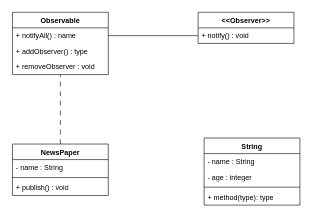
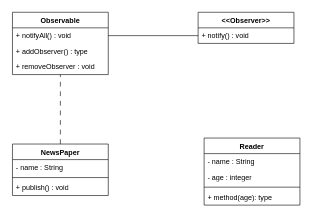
- <mxCell id="5" value="+ notifyAll() : name" style="text;strokeColor=none;fillColor=none;align=left;verticalAlign=top;spacingLeft=4;spacingRight=4;overflow=hidden;rotatable=0;points=[[0,0.5],[1,0.5]];portConstraint=eastwest;whiteSpace=wrap;html=1;" vertex="1" parent="4"><mxGeometry y="26" width="160" height="26" as="geometry" /></mxCell>
+ <mxCell id="5" value="+ notifyAll() : void" style="text;strokeColor=none;fillColor=none;align=left;verticalAlign=top;spacingLeft=4;spacingRight=4;overflow=hidden;rotatable=0;points=[[0,0.5],[1,0.5]];portConstraint=eastwest;whiteSpace=wrap;html=1;" vertex="1" parent="4"><mxGeometry y="26" width="160" height="26" as="geometry" /></mxCell>
- <mxCell id="14" value="String" style="swimlane;fontStyle=1;align=center;verticalAlign=top;childLayout=stackLayout;horizontal=1;startSize=26;horizontalStack=0;resizeParent=1;resizeParentMax=0;resizeLast=0;collapsible=1;marginBottom=0;whiteSpace=wrap;html=1;" vertex="1" parent="1"><mxGeometry x="340" y="230" width="160" height="112" as="geometry" /></mxCell>
+ <mxCell id="14" value="Reader" style="swimlane;fontStyle=1;align=center;verticalAlign=top;childLayout=stackLayout;horizontal=1;startSize=26;horizontalStack=0;resizeParent=1;resizeParentMax=0;resizeLast=0;collapsible=1;marginBottom=0;whiteSpace=wrap;html=1;" vertex="1" parent="1"><mxGeometry x="340" y="230" width="160" height="112" as="geometry" /></mxCell>
- <mxCell id="18" value="+ method(type): type" style="text;strokeColor=none;fillColor=none;align=left;verticalAlign=top;spacingLeft=4;spacingRight=4;overflow=hidden;rotatable=0;points=[[0,0.5],[1,0.5]];portConstraint=eastwest;whiteSpace=wrap;html=1;" vertex="1" parent="14"><mxGeometry y="86" width="160" height="26" as="geometry" /></mxCell>
+ <mxCell id="18" value="+ method(age): type" style="text;strokeColor=none;fillColor=none;align=left;verticalAlign=top;spacingLeft=4;spacingRight=4;overflow=hidden;rotatable=0;points=[[0,0.5],[1,0.5]];portConstraint=eastwest;whiteSpace=wrap;html=1;" vertex="1" parent="14"><mxGeometry y="86" width="160" height="26" as="geometry" /></mxCell>
